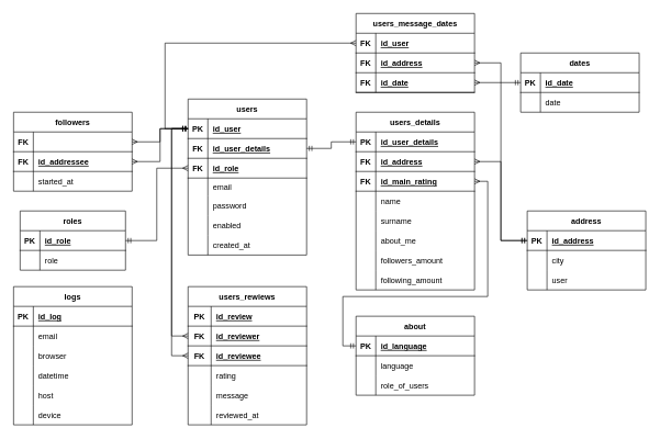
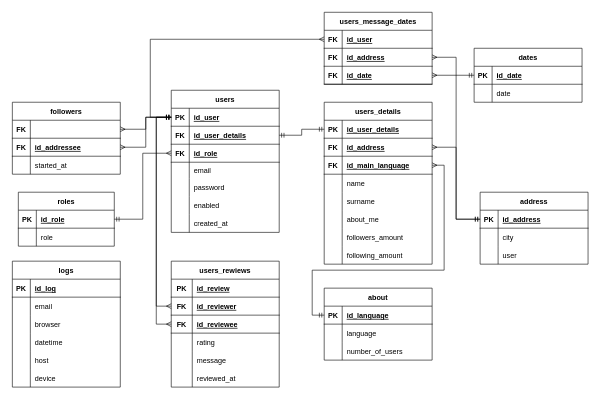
- <mxCell id="33" value="id_main_rating" style="shape=partialRectangle;connectable=0;fillColor=none;top=0;left=0;bottom=0;right=0;align=left;spacingLeft=6;fontStyle=5;overflow=hidden;" parent="31" vertex="1"><mxGeometry x="30" width="150" height="30" as="geometry" /></mxCell>
+ <mxCell id="33" value="id_main_language" style="shape=partialRectangle;connectable=0;fillColor=none;top=0;left=0;bottom=0;right=0;align=left;spacingLeft=6;fontStyle=5;overflow=hidden;" parent="31" vertex="1"><mxGeometry x="30" width="150" height="30" as="geometry" /></mxCell>
- <mxCell id="68" value="role_of_users" style="shape=partialRectangle;connectable=0;fillColor=none;top=0;left=0;bottom=0;right=0;align=left;spacingLeft=6;overflow=hidden;" parent="66" vertex="1"><mxGeometry x="30" width="150" height="30" as="geometry" /></mxCell>
+ <mxCell id="68" value="number_of_users" style="shape=partialRectangle;connectable=0;fillColor=none;top=0;left=0;bottom=0;right=0;align=left;spacingLeft=6;overflow=hidden;" parent="66" vertex="1"><mxGeometry x="30" width="150" height="30" as="geometry" /></mxCell>
